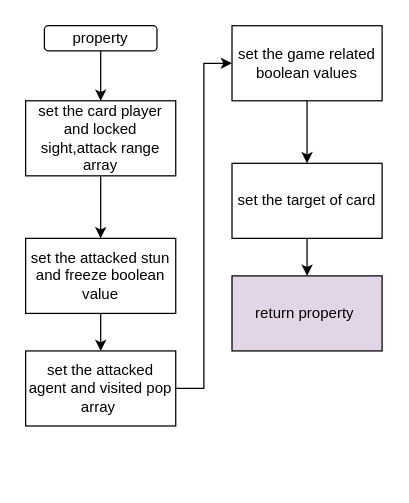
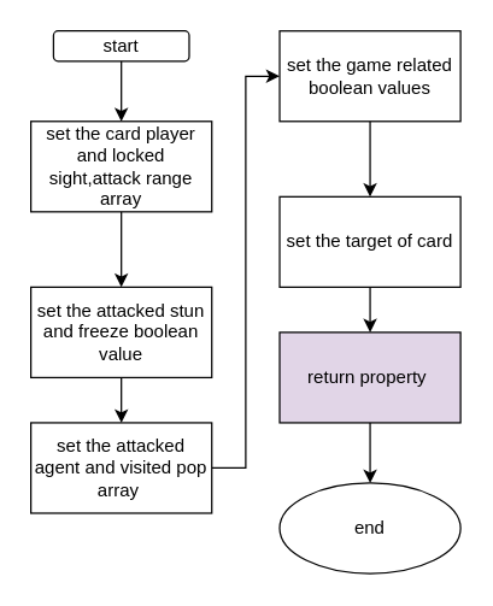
- <mxCell id="3" value="property" style="rounded=1;whiteSpace=wrap;html=1;" vertex="1" parent="1"><mxGeometry x="35" y="20" width="90" height="20" as="geometry" /></mxCell>
+ <mxCell id="3" value="start" style="rounded=1;whiteSpace=wrap;html=1;" vertex="1" parent="1"><mxGeometry x="35" y="20" width="90" height="20" as="geometry" /></mxCell>
+ <mxCell id="14" value="" style="edgeStyle=orthogonalEdgeStyle;rounded=0;orthogonalLoop=1;jettySize=auto;html=1;" edge="1" parent="1" source="15" target="16"><mxGeometry relative="1" as="geometry" /></mxCell>
+ <mxCell id="16" value="end" style="ellipse;whiteSpace=wrap;html=1;rounded=0;" vertex="1" parent="1"><mxGeometry x="185" y="320" width="120" height="60" as="geometry" /></mxCell>
